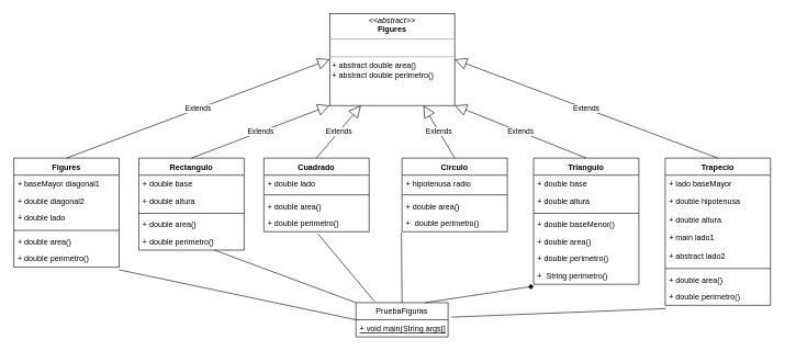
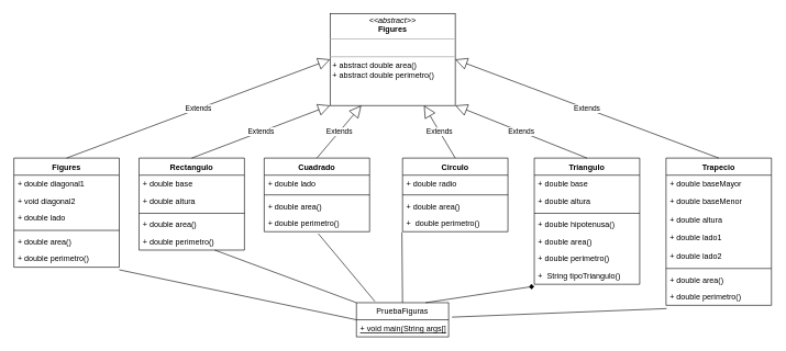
- <mxCell id="47" value="+ baseMayor diagonal1&#10;" style="text;strokeColor=none;fillColor=none;align=left;verticalAlign=top;spacingLeft=4;spacingRight=4;overflow=hidden;rotatable=0;points=[[0,0.5],[1,0.5]];portConstraint=eastwest;" parent="46" vertex="1"><mxGeometry y="26" width="160" height="26" as="geometry" /></mxCell>
+ <mxCell id="47" value="+ double diagonal1&#10;" style="text;strokeColor=none;fillColor=none;align=left;verticalAlign=top;spacingLeft=4;spacingRight=4;overflow=hidden;rotatable=0;points=[[0,0.5],[1,0.5]];portConstraint=eastwest;" parent="46" vertex="1"><mxGeometry y="26" width="160" height="26" as="geometry" /></mxCell>
- <mxCell id="4" value="+ hipotenusa radio" style="text;strokeColor=none;fillColor=none;align=left;verticalAlign=top;spacingLeft=4;spacingRight=4;overflow=hidden;rotatable=0;points=[[0,0.5],[1,0.5]];portConstraint=eastwest;" parent="3" vertex="1"><mxGeometry y="26" width="160" height="26" as="geometry" /></mxCell>
+ <mxCell id="4" value="+ double radio" style="text;strokeColor=none;fillColor=none;align=left;verticalAlign=top;spacingLeft=4;spacingRight=4;overflow=hidden;rotatable=0;points=[[0,0.5],[1,0.5]];portConstraint=eastwest;" parent="3" vertex="1"><mxGeometry y="26" width="160" height="26" as="geometry" /></mxCell>
- <mxCell id="38" value="+ lado baseMayor" style="text;strokeColor=none;fillColor=none;align=left;verticalAlign=top;spacingLeft=4;spacingRight=4;overflow=hidden;rotatable=0;points=[[0,0.5],[1,0.5]];portConstraint=eastwest;" parent="37" vertex="1"><mxGeometry y="26" width="160" height="26" as="geometry" /></mxCell>
+ <mxCell id="38" value="+ double baseMayor" style="text;strokeColor=none;fillColor=none;align=left;verticalAlign=top;spacingLeft=4;spacingRight=4;overflow=hidden;rotatable=0;points=[[0,0.5],[1,0.5]];portConstraint=eastwest;" parent="37" vertex="1"><mxGeometry y="26" width="160" height="26" as="geometry" /></mxCell>
- <mxCell id="48" value="+ double diagonal2&#10;" style="text;strokeColor=none;fillColor=none;align=left;verticalAlign=top;spacingLeft=4;spacingRight=4;overflow=hidden;rotatable=0;points=[[0,0.5],[1,0.5]];portConstraint=eastwest;" parent="46" vertex="1"><mxGeometry y="52" width="160" height="26" as="geometry" /></mxCell>
+ <mxCell id="48" value="+ void diagonal2&#10;" style="text;strokeColor=none;fillColor=none;align=left;verticalAlign=top;spacingLeft=4;spacingRight=4;overflow=hidden;rotatable=0;points=[[0,0.5],[1,0.5]];portConstraint=eastwest;" parent="46" vertex="1"><mxGeometry y="52" width="160" height="26" as="geometry" /></mxCell>
- <mxCell id="39" value="+ double hipotenusa" style="text;strokeColor=none;fillColor=none;align=left;verticalAlign=top;spacingLeft=4;spacingRight=4;overflow=hidden;rotatable=0;points=[[0,0.5],[1,0.5]];portConstraint=eastwest;" parent="37" vertex="1"><mxGeometry y="52" width="160" height="28" as="geometry" /></mxCell>
+ <mxCell id="39" value="+ double baseMenor" style="text;strokeColor=none;fillColor=none;align=left;verticalAlign=top;spacingLeft=4;spacingRight=4;overflow=hidden;rotatable=0;points=[[0,0.5],[1,0.5]];portConstraint=eastwest;" parent="37" vertex="1"><mxGeometry y="52" width="160" height="28" as="geometry" /></mxCell>
- <mxCell id="12" value="+ double baseMenor()" style="text;strokeColor=none;fillColor=none;align=left;verticalAlign=top;spacingLeft=4;spacingRight=4;overflow=hidden;rotatable=0;points=[[0,0.5],[1,0.5]];portConstraint=eastwest;" parent="8" vertex="1"><mxGeometry y="88" width="160" height="26" as="geometry" /></mxCell>
+ <mxCell id="12" value="+ double hipotenusa()" style="text;strokeColor=none;fillColor=none;align=left;verticalAlign=top;spacingLeft=4;spacingRight=4;overflow=hidden;rotatable=0;points=[[0,0.5],[1,0.5]];portConstraint=eastwest;" parent="8" vertex="1"><mxGeometry y="88" width="160" height="26" as="geometry" /></mxCell>
- <mxCell id="41" value="+ main lado1&#10;" style="text;strokeColor=none;fillColor=none;align=left;verticalAlign=top;spacingLeft=4;spacingRight=4;overflow=hidden;rotatable=0;points=[[0,0.5],[1,0.5]];portConstraint=eastwest;" parent="37" vertex="1"><mxGeometry y="108" width="160" height="28" as="geometry" /></mxCell>
+ <mxCell id="41" value="+ double lado1&#10;" style="text;strokeColor=none;fillColor=none;align=left;verticalAlign=top;spacingLeft=4;spacingRight=4;overflow=hidden;rotatable=0;points=[[0,0.5],[1,0.5]];portConstraint=eastwest;" parent="37" vertex="1"><mxGeometry y="108" width="160" height="28" as="geometry" /></mxCell>
- <mxCell id="42" value="+ abstract lado2&#10;" style="text;strokeColor=none;fillColor=none;align=left;verticalAlign=top;spacingLeft=4;spacingRight=4;overflow=hidden;rotatable=0;points=[[0,0.5],[1,0.5]];portConstraint=eastwest;" parent="37" vertex="1"><mxGeometry y="136" width="160" height="28" as="geometry" /></mxCell>
+ <mxCell id="42" value="+ double lado2&#10;" style="text;strokeColor=none;fillColor=none;align=left;verticalAlign=top;spacingLeft=4;spacingRight=4;overflow=hidden;rotatable=0;points=[[0,0.5],[1,0.5]];portConstraint=eastwest;" parent="37" vertex="1"><mxGeometry y="136" width="160" height="28" as="geometry" /></mxCell>
- <mxCell id="15" value="+  String perimetro()" style="text;strokeColor=none;fillColor=none;align=left;verticalAlign=top;spacingLeft=4;spacingRight=4;overflow=hidden;rotatable=0;points=[[0,0.5],[1,0.5]];portConstraint=eastwest;" parent="8" vertex="1"><mxGeometry y="166" width="160" height="26" as="geometry" /></mxCell>
+ <mxCell id="15" value="+  String tipoTriangulo()" style="text;strokeColor=none;fillColor=none;align=left;verticalAlign=top;spacingLeft=4;spacingRight=4;overflow=hidden;rotatable=0;points=[[0,0.5],[1,0.5]];portConstraint=eastwest;" parent="8" vertex="1"><mxGeometry y="166" width="160" height="26" as="geometry" /></mxCell>
